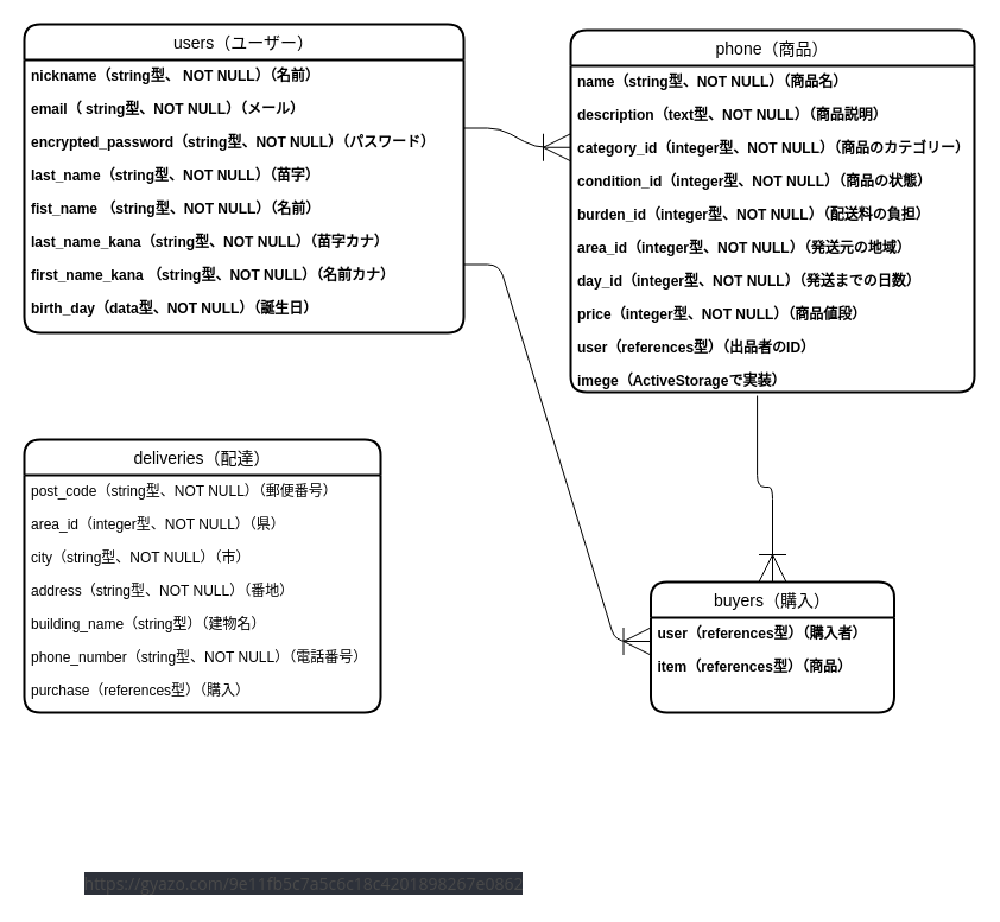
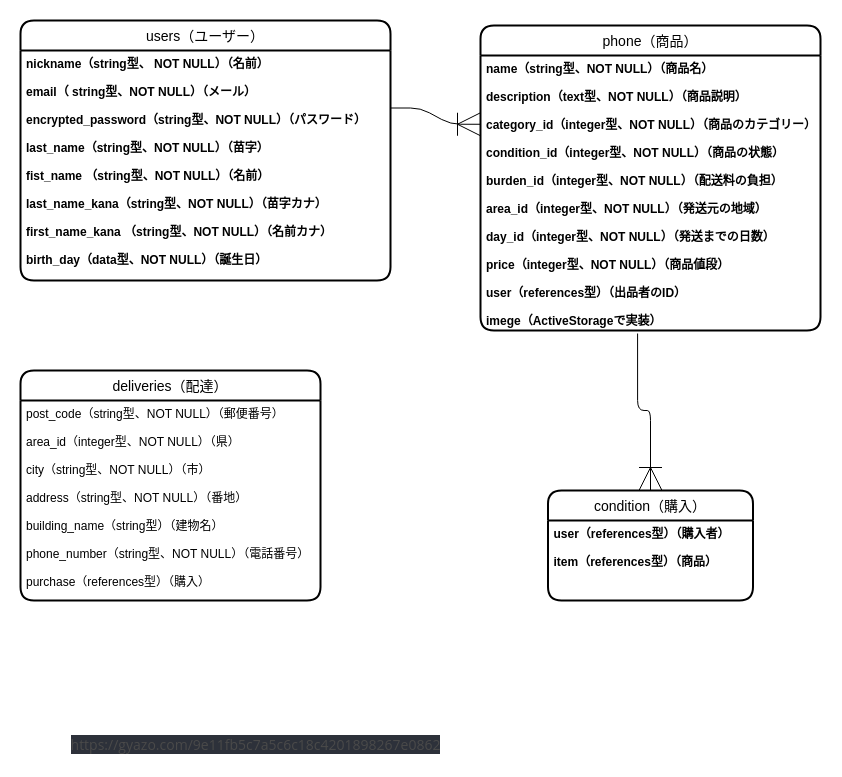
- <mxCell id="11" value="" style="edgeStyle=entityRelationEdgeStyle;fontSize=12;html=1;endArrow=ERoneToMany;exitX=1;exitY=0.75;exitDx=0;exitDy=0;entryX=0;entryY=0.25;entryDx=0;entryDy=0;jumpSize=16;endSize=21;startSize=21;" parent="1" source="3" target="9" edge="1"><mxGeometry width="100" height="100" relative="1" as="geometry"><mxPoint x="400" y="100" as="sourcePoint" /><mxPoint x="490" y="103.75" as="targetPoint" /></mxGeometry></mxCell>
- <mxCell id="8" value="buyers（購入）" style="swimlane;childLayout=stackLayout;horizontal=1;startSize=30;horizontalStack=0;rounded=1;fontSize=14;fontStyle=0;strokeWidth=2;resizeParent=0;resizeLast=1;shadow=0;dashed=0;align=center;" parent="1" vertex="1"><mxGeometry x="547.5" y="490" width="205" height="110" as="geometry" /></mxCell>
+ <mxCell id="8" value="condition（購入）" style="swimlane;childLayout=stackLayout;horizontal=1;startSize=30;horizontalStack=0;rounded=1;fontSize=14;fontStyle=0;strokeWidth=2;resizeParent=0;resizeLast=1;shadow=0;dashed=0;align=center;" parent="1" vertex="1"><mxGeometry x="547.5" y="490" width="205" height="110" as="geometry" /></mxCell>
